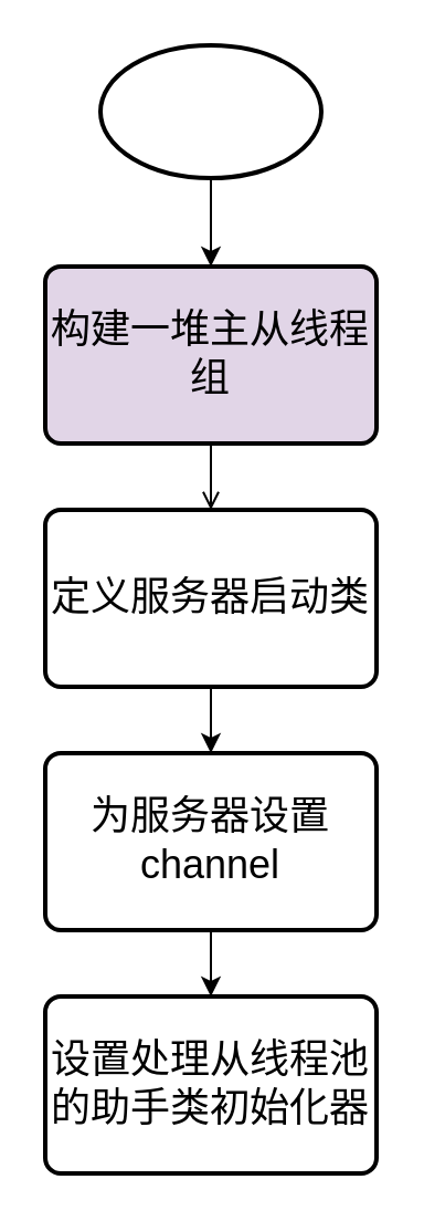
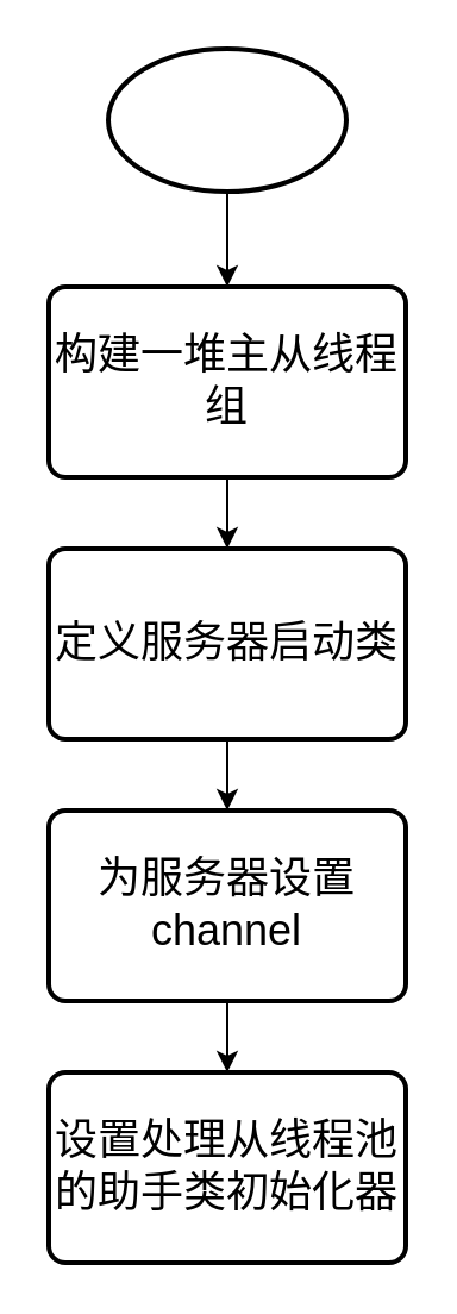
- <mxCell id="5" value="构建一堆主从线程组" style="rounded=1;whiteSpace=wrap;html=1;absoluteArcSize=1;arcSize=14;strokeWidth=2;fontSize=18;fillColor=#e1d5e7;" vertex="1" parent="1"><mxGeometry x="20" y="120" width="150" height="80" as="geometry" /></mxCell>
+ <mxCell id="5" value="构建一堆主从线程组" style="rounded=1;whiteSpace=wrap;html=1;absoluteArcSize=1;arcSize=14;strokeWidth=2;fontSize=18;" vertex="1" parent="1"><mxGeometry x="20" y="120" width="150" height="80" as="geometry" /></mxCell>
- <mxCell id="4" value="" style="edgeStyle=orthogonalEdgeStyle;rounded=0;orthogonalLoop=1;jettySize=auto;html=1;fontSize=18;endArrow=open;" edge="1" parent="1" source="5" target="7"><mxGeometry relative="1" as="geometry" /></mxCell>
+ <mxCell id="4" value="" style="edgeStyle=orthogonalEdgeStyle;rounded=0;orthogonalLoop=1;jettySize=auto;html=1;fontSize=18;" edge="1" parent="1" source="5" target="7"><mxGeometry relative="1" as="geometry" /></mxCell>
